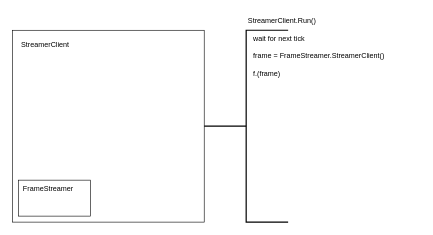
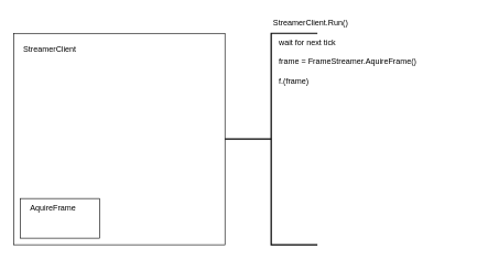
- <mxCell id="8" value="wait for next tick&lt;br&gt;&lt;br&gt;frame = FrameStreamer.StreamerClient()&lt;br&gt;&lt;br&gt;f.(frame)&lt;br&gt;&lt;br&gt;" style="text;html=1;strokeColor=none;fillColor=none;align=left;verticalAlign=top;whiteSpace=wrap;rounded=0;" vertex="1" parent="1"><mxGeometry x="420" y="50" width="280" height="300" as="geometry" /></mxCell>
+ <mxCell id="8" value="wait for next tick&lt;br&gt;&lt;br&gt;frame = FrameStreamer.AquireFrame()&lt;br&gt;&lt;br&gt;f.(frame)&lt;br&gt;&lt;br&gt;" style="text;html=1;strokeColor=none;fillColor=none;align=left;verticalAlign=top;whiteSpace=wrap;rounded=0;" vertex="1" parent="1"><mxGeometry x="420" y="50" width="280" height="300" as="geometry" /></mxCell>
- <mxCell id="5" value="FrameStreamer" style="text;html=1;strokeColor=none;fillColor=none;align=center;verticalAlign=middle;whiteSpace=wrap;rounded=0;" vertex="1" parent="1"><mxGeometry x="50" y="300" width="60" height="30" as="geometry" /></mxCell>
+ <mxCell id="5" value="AquireFrame" style="text;html=1;strokeColor=none;fillColor=none;align=center;verticalAlign=middle;whiteSpace=wrap;rounded=0;" vertex="1" parent="1"><mxGeometry x="50" y="300" width="60" height="30" as="geometry" /></mxCell>
